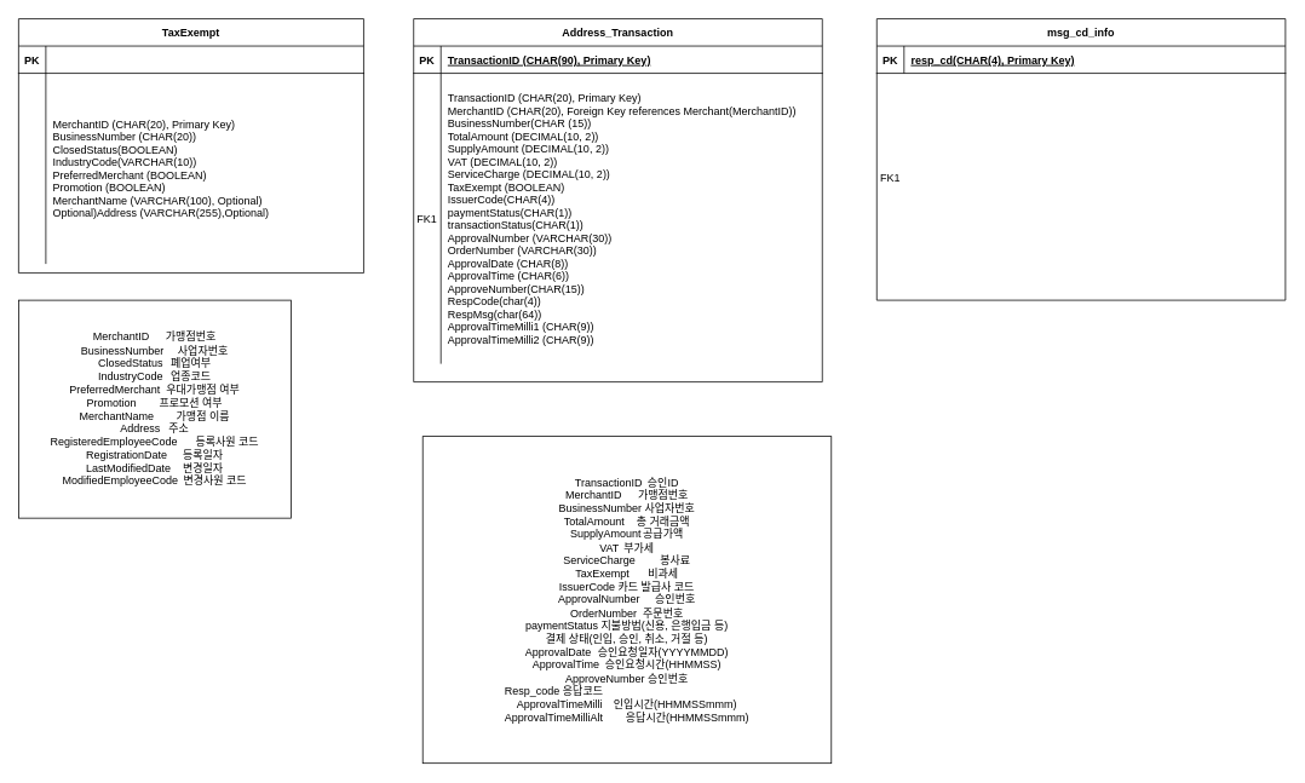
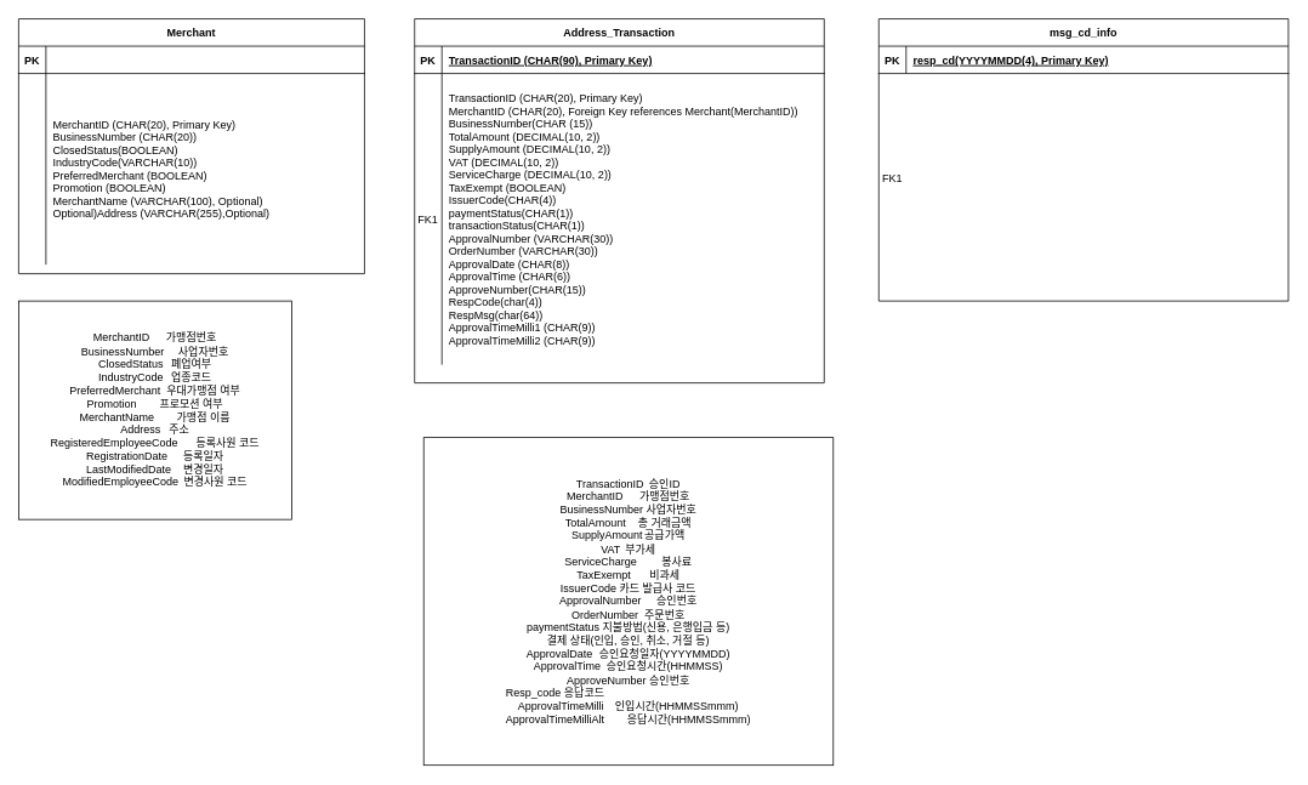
- <mxCell id="9" value="TaxExempt" style="shape=table;startSize=30;container=1;collapsible=1;childLayout=tableLayout;fixedRows=1;rowLines=0;fontStyle=1;align=center;resizeLast=1;" parent="1" vertex="1"><mxGeometry x="20" y="20" width="380" height="280" as="geometry" /></mxCell>
+ <mxCell id="9" value="Merchant" style="shape=table;startSize=30;container=1;collapsible=1;childLayout=tableLayout;fixedRows=1;rowLines=0;fontStyle=1;align=center;resizeLast=1;" parent="1" vertex="1"><mxGeometry x="20" y="20" width="380" height="280" as="geometry" /></mxCell>
- <mxCell id="20" value="resp_cd(CHAR(4), Primary Key)" style="shape=partialRectangle;overflow=hidden;connectable=0;fillColor=none;top=0;left=0;bottom=0;right=0;align=left;spacingLeft=6;fontStyle=5;" parent="18" vertex="1"><mxGeometry x="30" width="420" height="30" as="geometry"><mxRectangle width="420" height="30" as="alternateBounds" /></mxGeometry></mxCell>
+ <mxCell id="20" value="resp_cd(YYYYMMDD(4), Primary Key)" style="shape=partialRectangle;overflow=hidden;connectable=0;fillColor=none;top=0;left=0;bottom=0;right=0;align=left;spacingLeft=6;fontStyle=5;" parent="18" vertex="1"><mxGeometry x="30" width="420" height="30" as="geometry"><mxRectangle width="420" height="30" as="alternateBounds" /></mxGeometry></mxCell>
